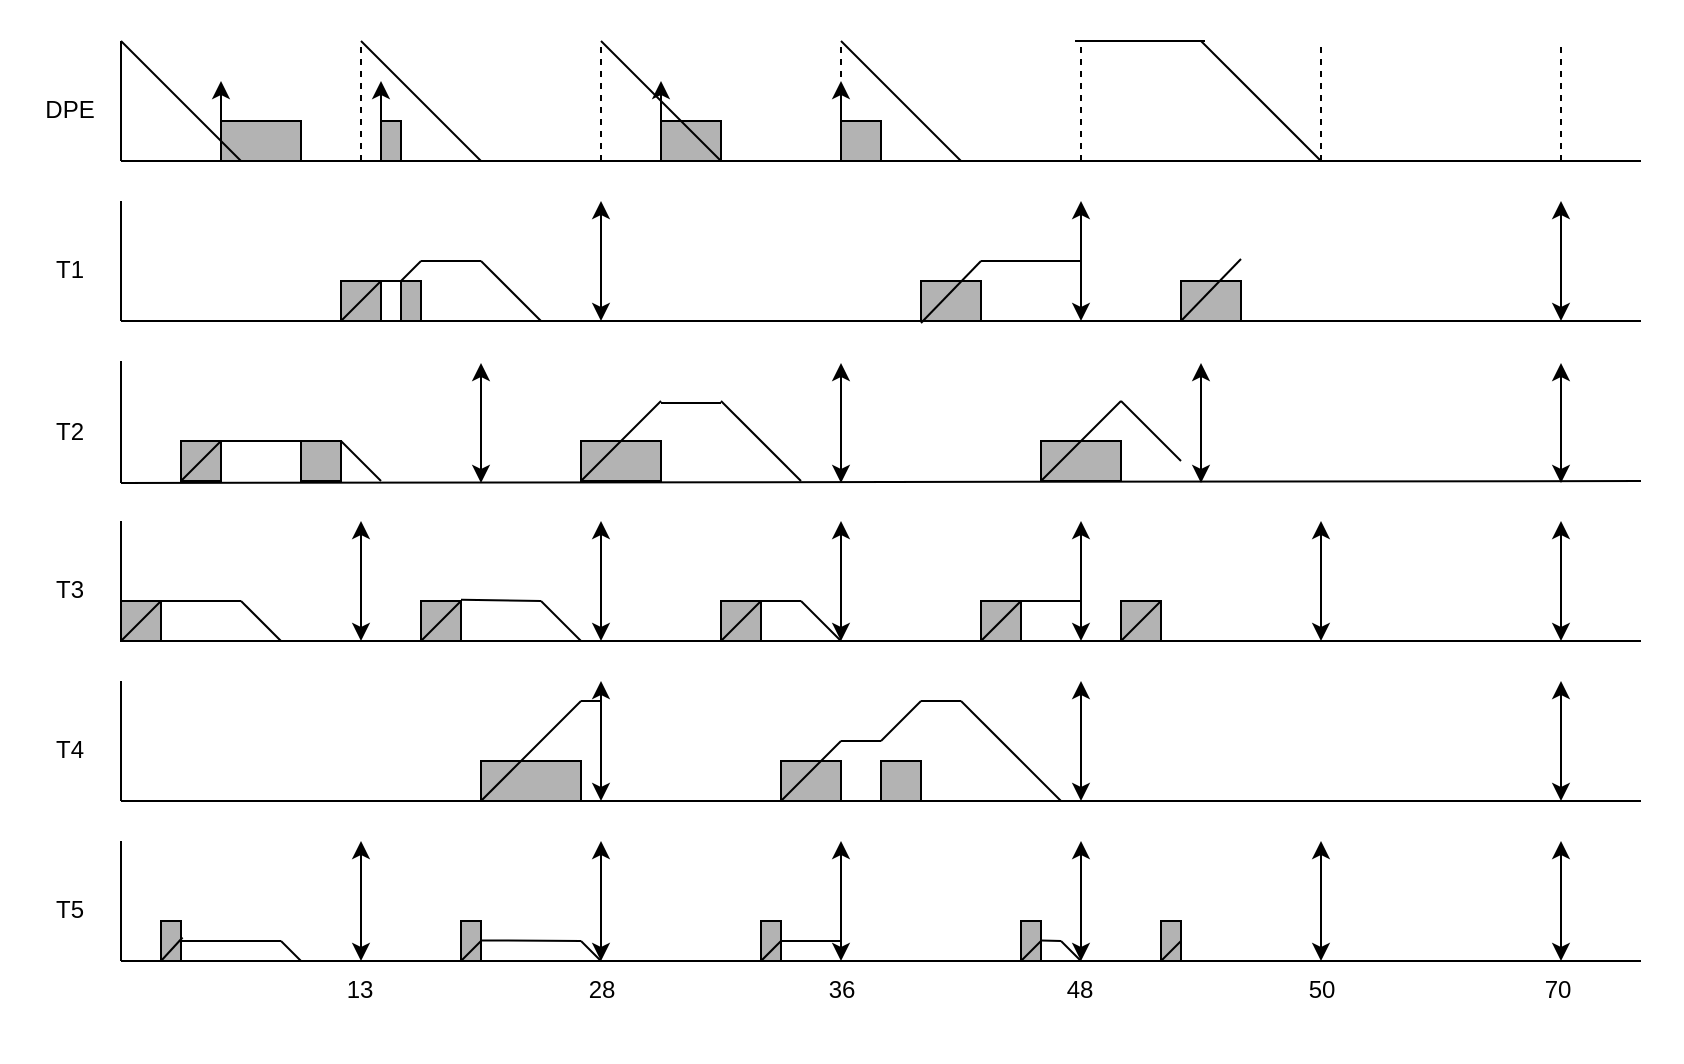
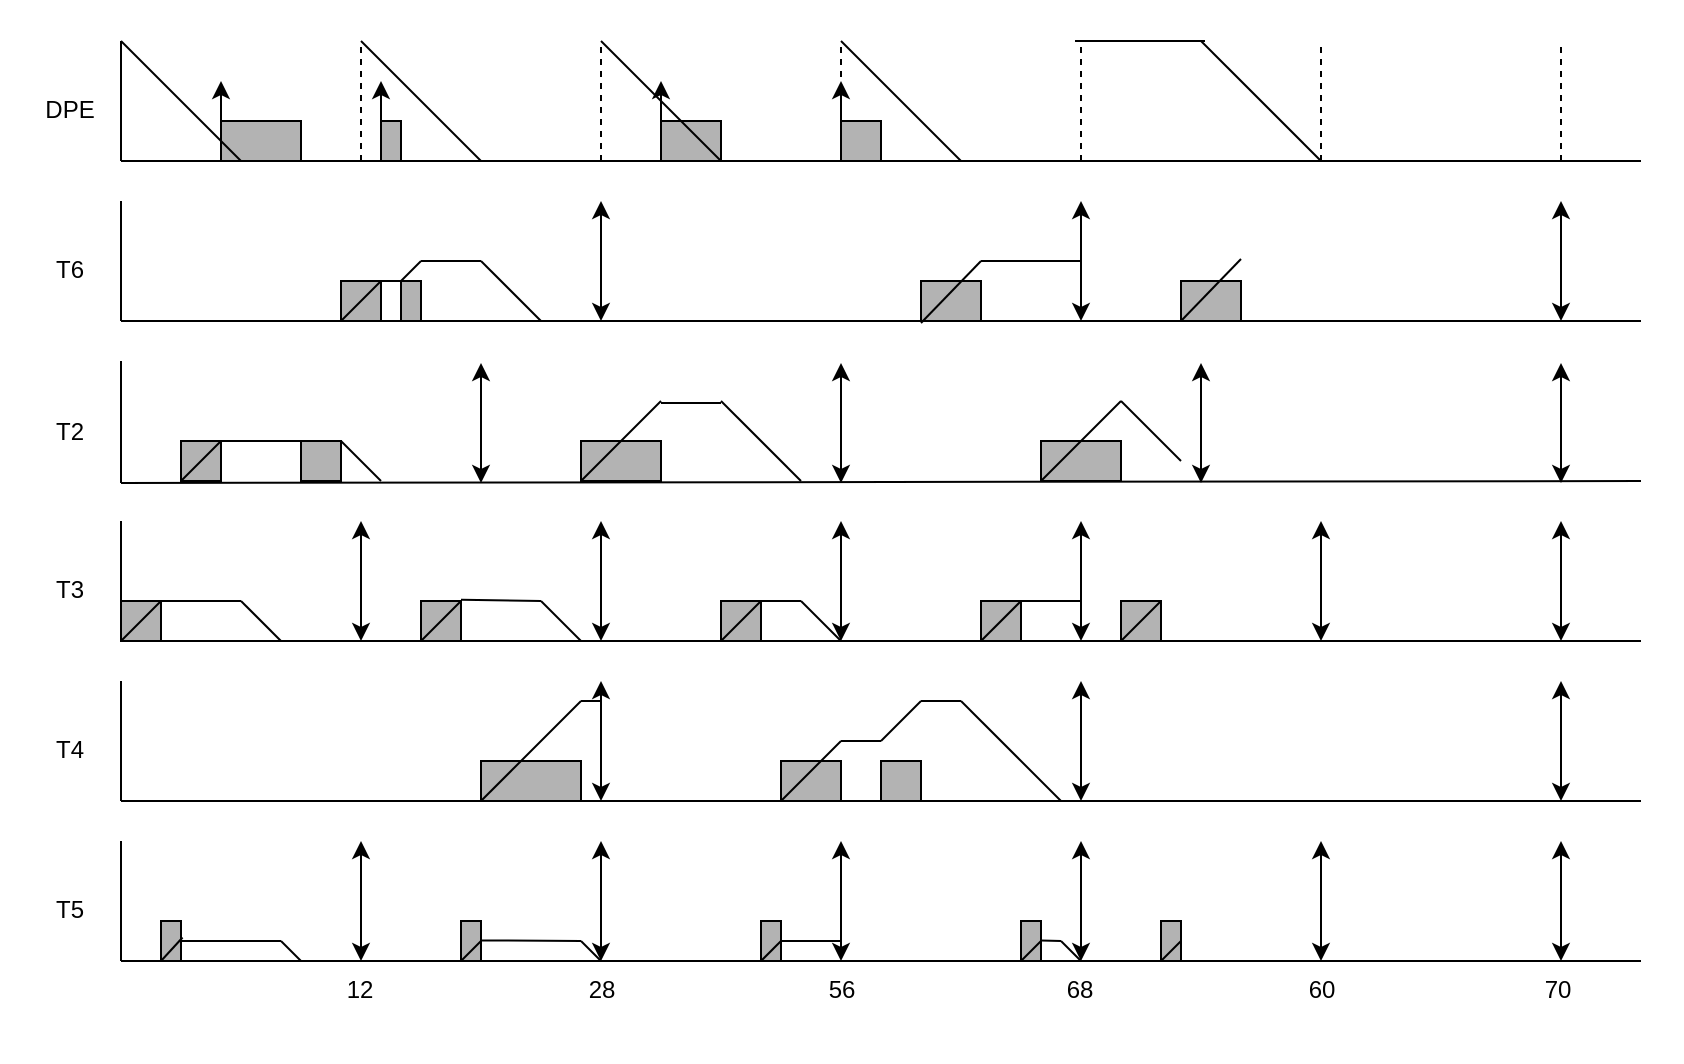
- <mxCell id="7" value="T1" style="text;html=1;strokeColor=none;fillColor=none;align=center;verticalAlign=middle;whiteSpace=wrap;rounded=0;" parent="1" vertex="1"><mxGeometry x="20" y="120" width="30" height="30" as="geometry" /></mxCell>
+ <mxCell id="7" value="T6" style="text;html=1;strokeColor=none;fillColor=none;align=center;verticalAlign=middle;whiteSpace=wrap;rounded=0;" parent="1" vertex="1"><mxGeometry x="20" y="120" width="30" height="30" as="geometry" /></mxCell>
- <mxCell id="88" value="13" style="text;html=1;strokeColor=none;fillColor=none;align=center;verticalAlign=middle;whiteSpace=wrap;rounded=0;" parent="1" vertex="1"><mxGeometry x="165" y="480" width="30" height="30" as="geometry" /></mxCell>
+ <mxCell id="88" value="12" style="text;html=1;strokeColor=none;fillColor=none;align=center;verticalAlign=middle;whiteSpace=wrap;rounded=0;" parent="1" vertex="1"><mxGeometry x="165" y="480" width="30" height="30" as="geometry" /></mxCell>
- <mxCell id="90" value="36" style="text;html=1;strokeColor=none;fillColor=none;align=center;verticalAlign=middle;whiteSpace=wrap;rounded=0;" parent="1" vertex="1"><mxGeometry x="406" y="480" width="30" height="30" as="geometry" /></mxCell>
+ <mxCell id="90" value="56" style="text;html=1;strokeColor=none;fillColor=none;align=center;verticalAlign=middle;whiteSpace=wrap;rounded=0;" parent="1" vertex="1"><mxGeometry x="406" y="480" width="30" height="30" as="geometry" /></mxCell>
- <mxCell id="91" value="48" style="text;html=1;strokeColor=none;fillColor=none;align=center;verticalAlign=middle;whiteSpace=wrap;rounded=0;" parent="1" vertex="1"><mxGeometry x="525" y="480" width="30" height="30" as="geometry" /></mxCell>
+ <mxCell id="91" value="68" style="text;html=1;strokeColor=none;fillColor=none;align=center;verticalAlign=middle;whiteSpace=wrap;rounded=0;" parent="1" vertex="1"><mxGeometry x="525" y="480" width="30" height="30" as="geometry" /></mxCell>
- <mxCell id="134" value="50" style="text;html=1;strokeColor=none;fillColor=none;align=center;verticalAlign=middle;whiteSpace=wrap;rounded=0;" parent="1" vertex="1"><mxGeometry x="646" y="480" width="30" height="30" as="geometry" /></mxCell>
+ <mxCell id="134" value="60" style="text;html=1;strokeColor=none;fillColor=none;align=center;verticalAlign=middle;whiteSpace=wrap;rounded=0;" parent="1" vertex="1"><mxGeometry x="646" y="480" width="30" height="30" as="geometry" /></mxCell>
